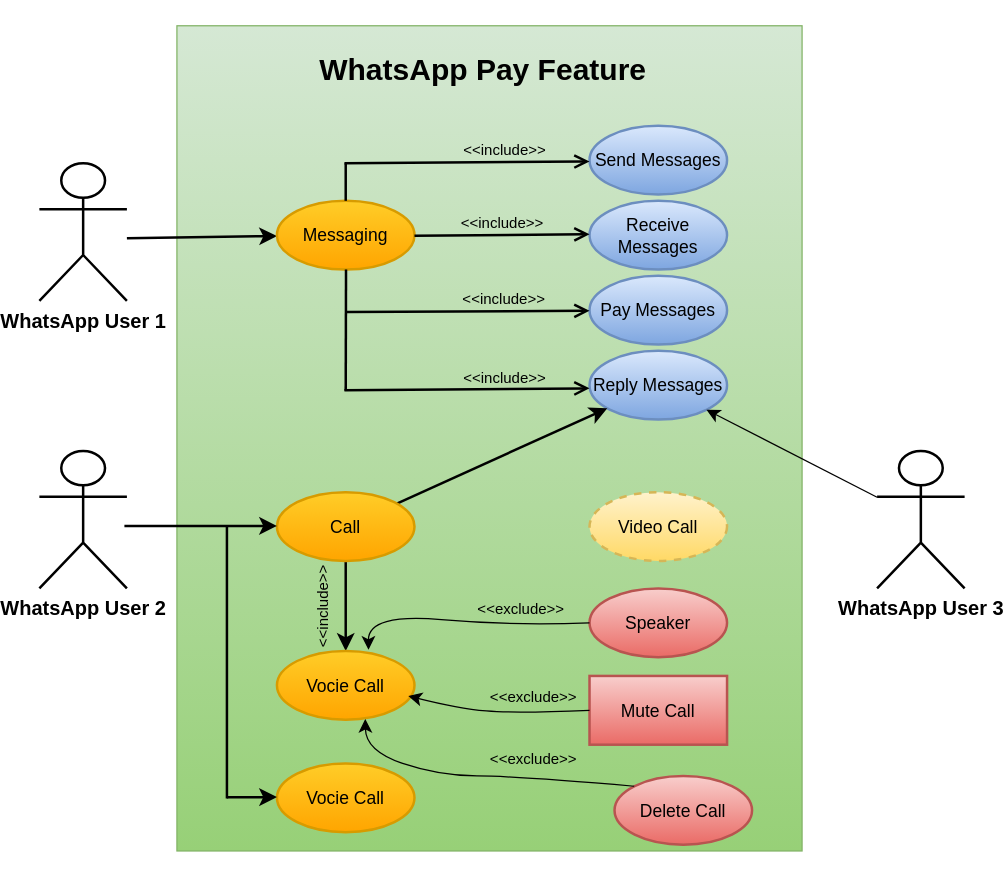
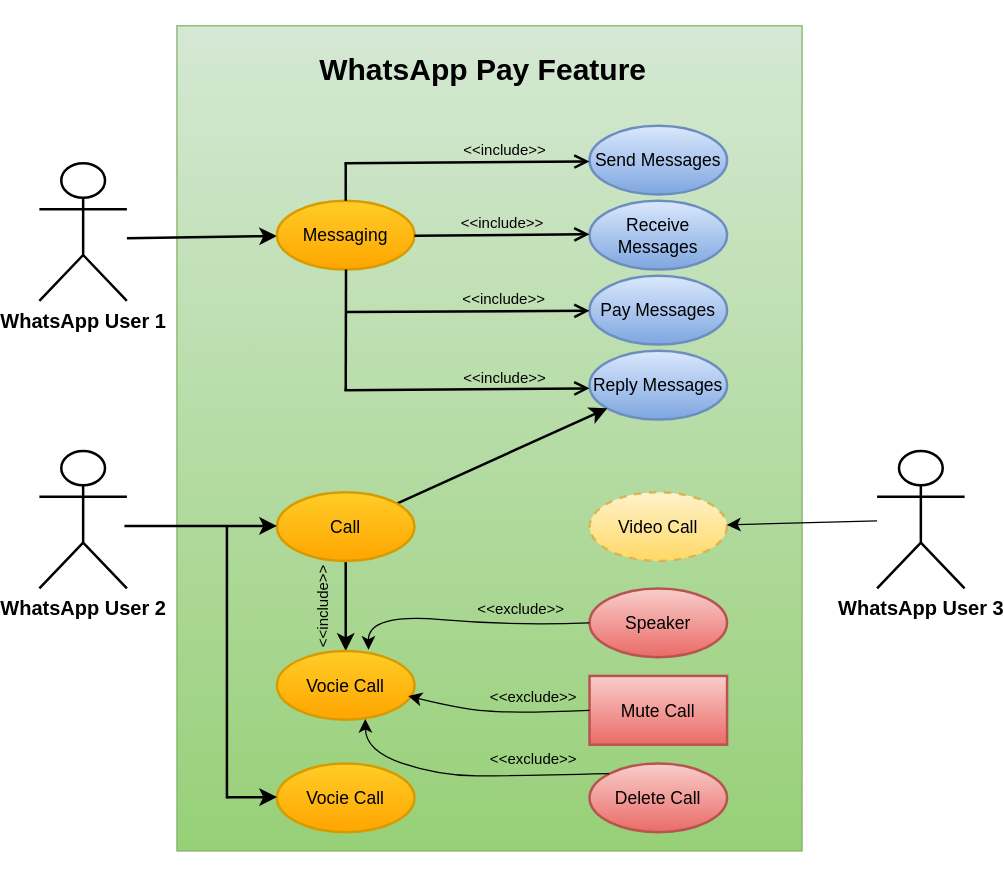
- <mxCell id="41" value="" style="edgeStyle=none;curved=1;rounded=0;orthogonalLoop=1;jettySize=auto;html=1;fontSize=12;startSize=8;endSize=8;" edge="1" parent="1" source="42" target="11"><mxGeometry relative="1" as="geometry" /></mxCell>
+ <mxCell id="41" value="" style="edgeStyle=none;curved=1;rounded=0;orthogonalLoop=1;jettySize=auto;html=1;fontSize=12;startSize=8;endSize=8;" edge="1" parent="1" source="42" target="26"><mxGeometry relative="1" as="geometry" /></mxCell>
- <mxCell id="34" value="&lt;font style=&quot;font-size: 14px;&quot;&gt;Delete Call&lt;/font&gt;" style="ellipse;html=1;whiteSpace=wrap;strokeWidth=2;fillColor=#f8cecc;strokeColor=#b85450;gradientColor=#ea6b66;" vertex="1" parent="1"><mxGeometry x="480" y="620" width="110" height="55" as="geometry" /></mxCell>
+ <mxCell id="34" value="&lt;font style=&quot;font-size: 14px;&quot;&gt;Delete Call&lt;/font&gt;" style="ellipse;html=1;whiteSpace=wrap;strokeWidth=2;fillColor=#f8cecc;strokeColor=#b85450;gradientColor=#ea6b66;" vertex="1" parent="1"><mxGeometry x="460" y="610" width="110" height="55" as="geometry" /></mxCell>
